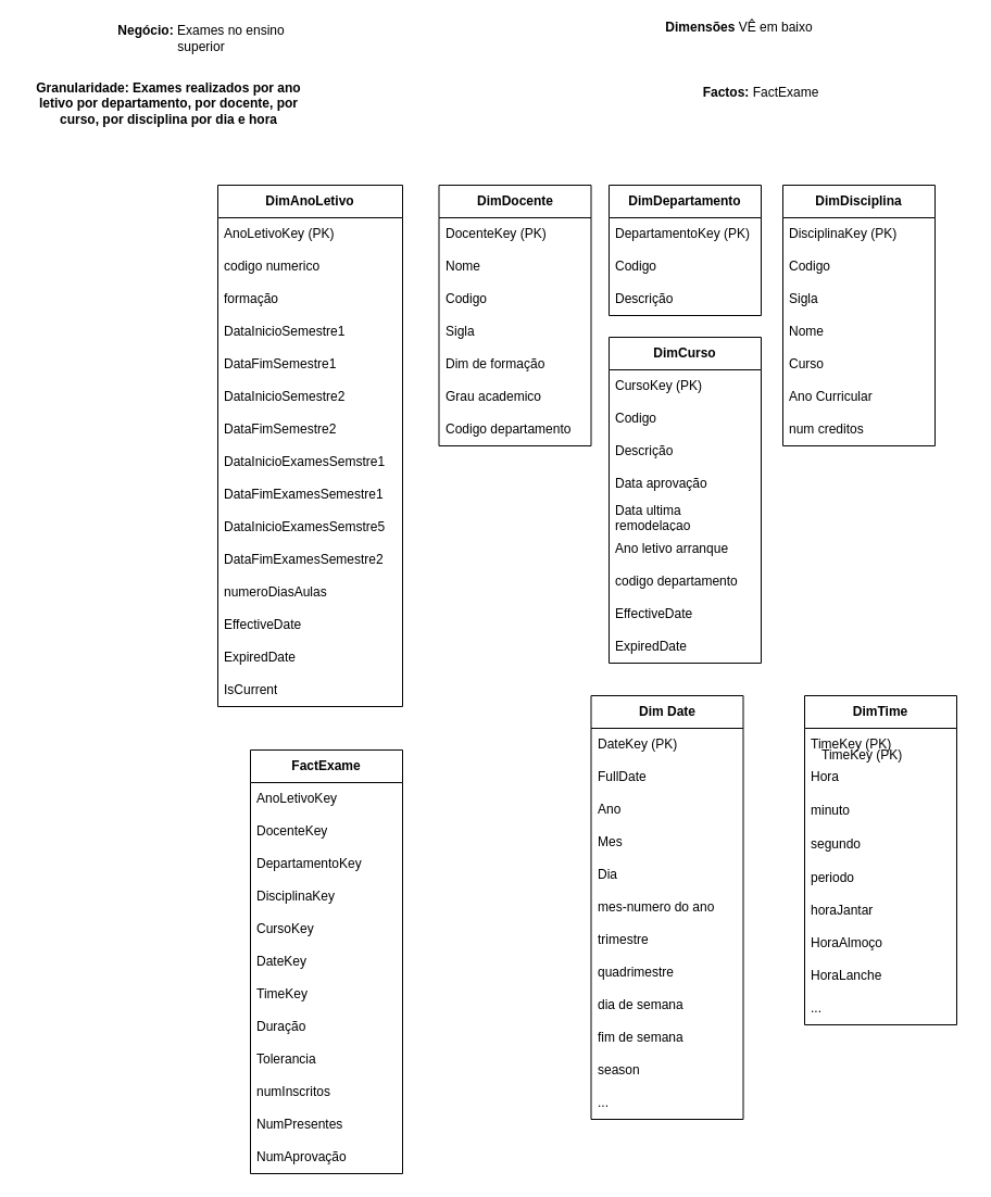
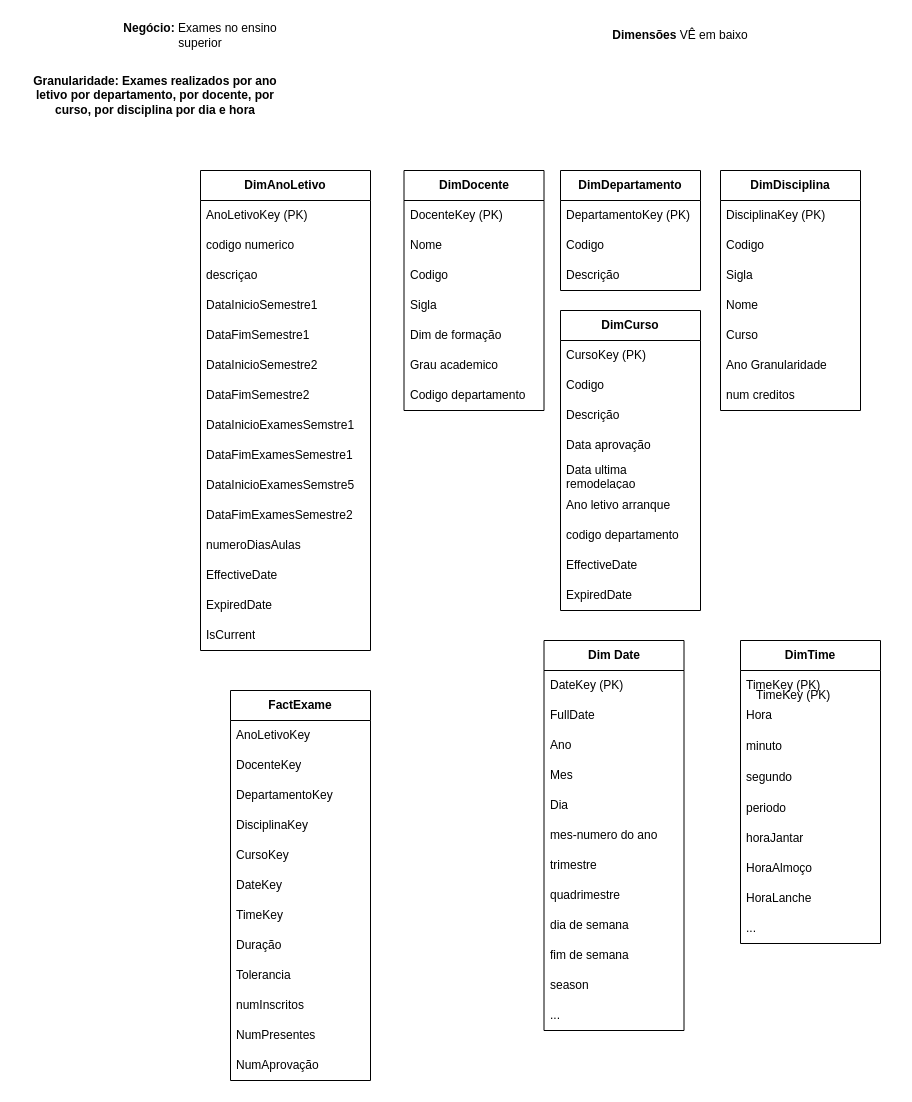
- <mxCell id="4" value="&lt;b&gt;Dimensões &lt;/b&gt;VÊ em baixo" style="text;html=1;strokeColor=none;fillColor=none;align=center;verticalAlign=middle;whiteSpace=wrap;rounded=0;" vertex="1" parent="1"><mxGeometry x="610" y="10" width="140" height="30" as="geometry" /></mxCell>
+ <mxCell id="4" value="&lt;b&gt;Dimensões &lt;/b&gt;VÊ em baixo" style="text;html=1;strokeColor=none;fillColor=none;align=center;verticalAlign=middle;whiteSpace=wrap;rounded=0;" vertex="1" parent="1"><mxGeometry x="610" y="20" width="140" height="30" as="geometry" /></mxCell>
- <mxCell id="2" value="&lt;b&gt;Negócio: &lt;/b&gt;Exames no ensino superior" style="text;html=1;strokeColor=none;fillColor=none;align=center;verticalAlign=middle;whiteSpace=wrap;rounded=0;" vertex="1" parent="1"><mxGeometry x="90" y="20" width="190" height="30" as="geometry" /></mxCell>
+ <mxCell id="2" value="&lt;b&gt;Negócio: &lt;/b&gt;Exames no ensino superior" style="text;html=1;strokeColor=none;fillColor=none;align=center;verticalAlign=middle;whiteSpace=wrap;rounded=0;" vertex="1" parent="1"><mxGeometry x="105" y="20" width="190" height="30" as="geometry" /></mxCell>
- <mxCell id="5" value="&lt;b&gt;Factos: &lt;/b&gt;FactExame" style="text;html=1;strokeColor=none;fillColor=none;align=center;verticalAlign=middle;whiteSpace=wrap;rounded=0;" vertex="1" parent="1"><mxGeometry x="610" y="70" width="180" height="30" as="geometry" /></mxCell>
- <mxCell id="9" value="formação" style="text;strokeColor=none;fillColor=none;align=left;verticalAlign=middle;spacingLeft=4;spacingRight=4;overflow=hidden;points=[[0,0.5],[1,0.5]];portConstraint=eastwest;rotatable=0;whiteSpace=wrap;html=1;" vertex="1" parent="6"><mxGeometry y="90" width="170" height="30" as="geometry" /></mxCell>
+ <mxCell id="9" value="descriçao" style="text;strokeColor=none;fillColor=none;align=left;verticalAlign=middle;spacingLeft=4;spacingRight=4;overflow=hidden;points=[[0,0.5],[1,0.5]];portConstraint=eastwest;rotatable=0;whiteSpace=wrap;html=1;" vertex="1" parent="6"><mxGeometry y="90" width="170" height="30" as="geometry" /></mxCell>
- <mxCell id="53" value="Ano Curricular" style="text;strokeColor=none;fillColor=none;align=left;verticalAlign=middle;spacingLeft=4;spacingRight=4;overflow=hidden;points=[[0,0.5],[1,0.5]];portConstraint=eastwest;rotatable=0;whiteSpace=wrap;html=1;" vertex="1" parent="47"><mxGeometry y="180" width="140" height="30" as="geometry" /></mxCell>
+ <mxCell id="53" value="Ano Granularidade" style="text;strokeColor=none;fillColor=none;align=left;verticalAlign=middle;spacingLeft=4;spacingRight=4;overflow=hidden;points=[[0,0.5],[1,0.5]];portConstraint=eastwest;rotatable=0;whiteSpace=wrap;html=1;" vertex="1" parent="47"><mxGeometry y="180" width="140" height="30" as="geometry" /></mxCell>
